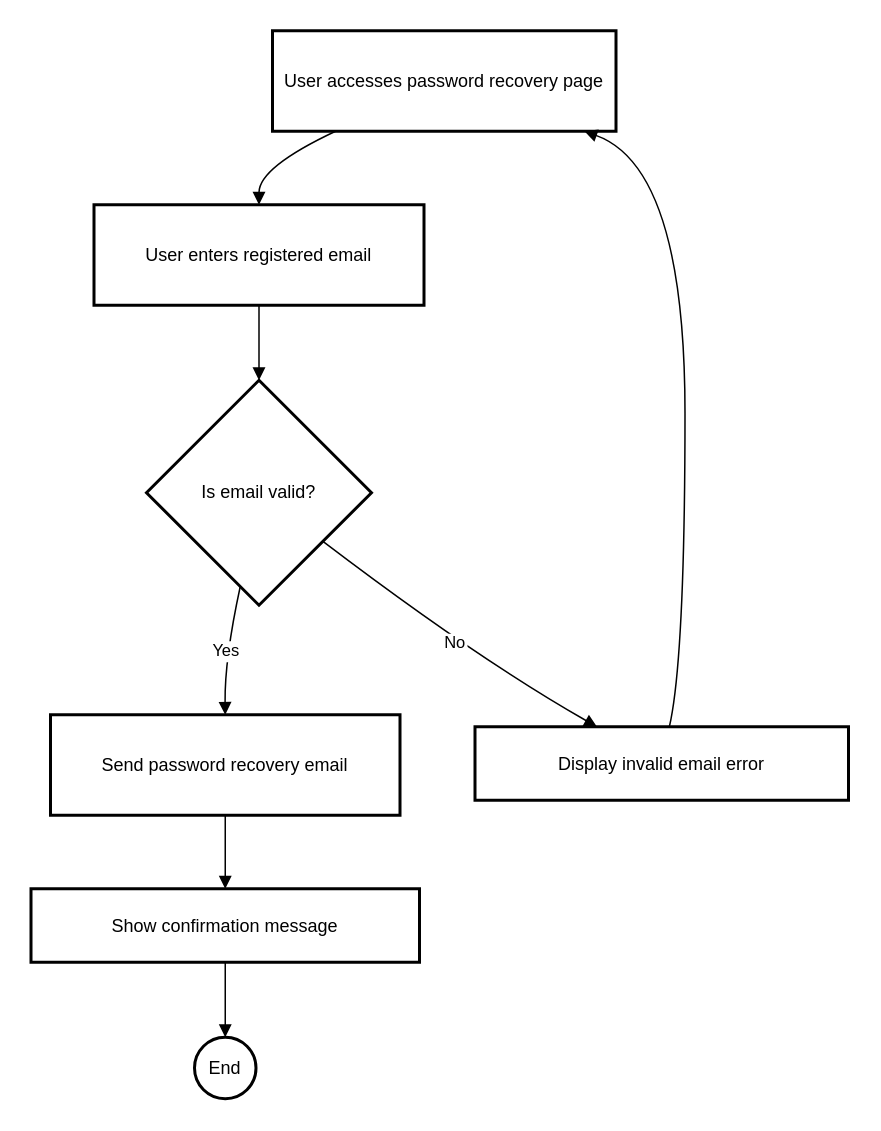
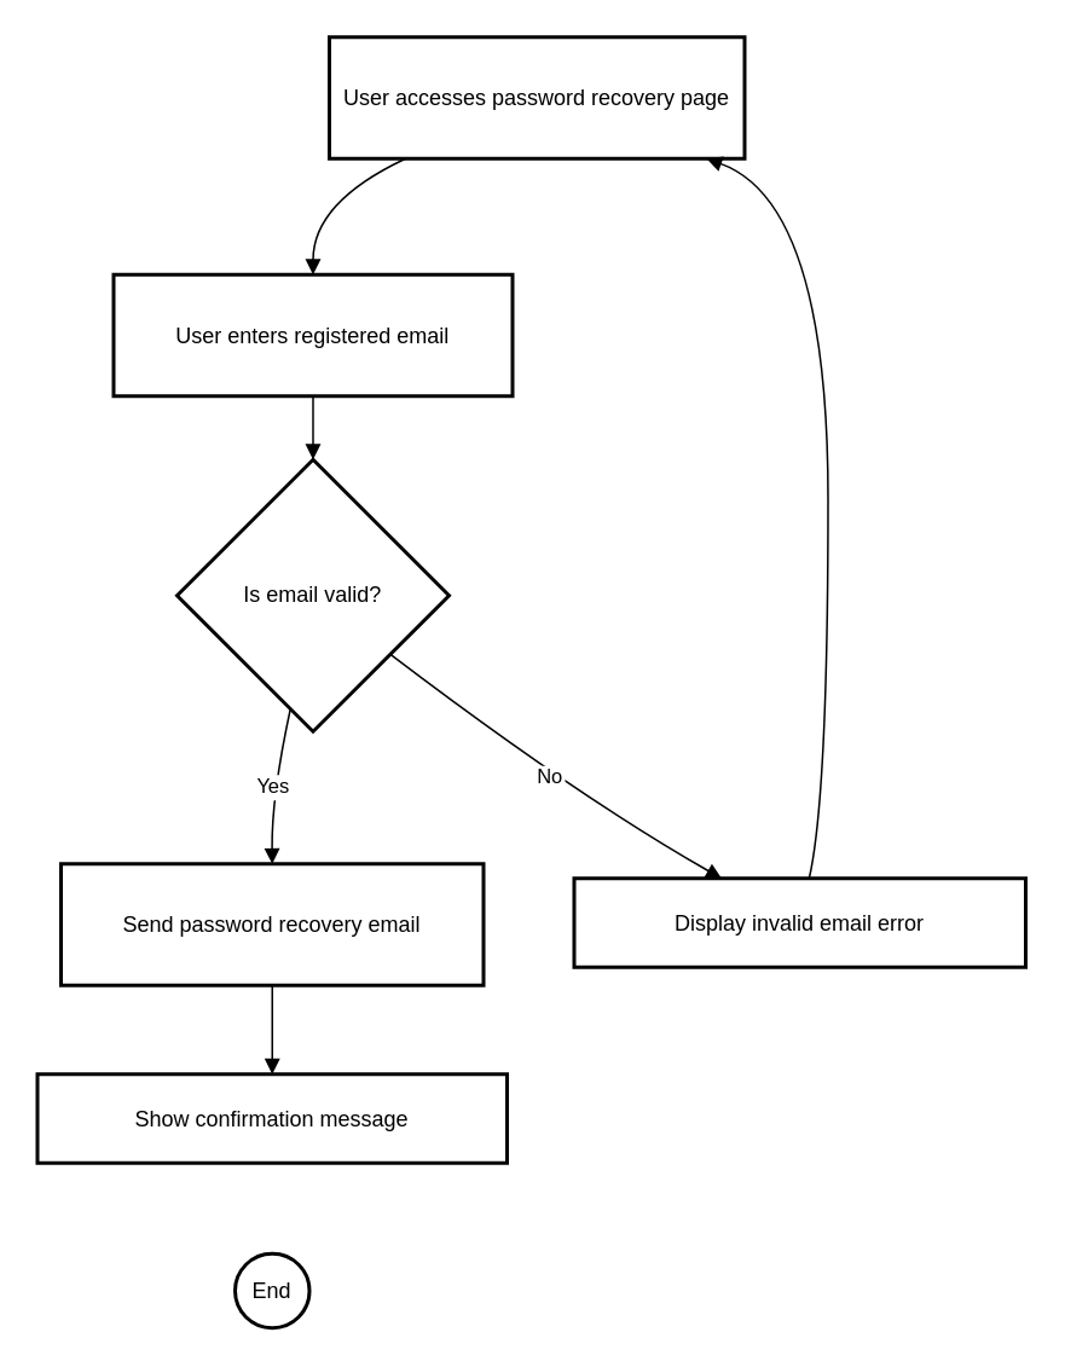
- <mxCell id="3" value="User enters registered email" style="whiteSpace=wrap;strokeWidth=2;" vertex="1" parent="1"><mxGeometry x="62" y="136" width="220" height="67" as="geometry" /></mxCell>
+ <mxCell id="3" value="User enters registered email" style="whiteSpace=wrap;strokeWidth=2;" vertex="1" parent="1"><mxGeometry x="62" y="151" width="220" height="67" as="geometry" /></mxCell>
- <mxCell id="13" value="" style="curved=1;startArrow=none;endArrow=block;exitX=0.5;exitY=1;entryX=0.5;entryY=0;rounded=0;" edge="1" parent="1" source="6" target="7"><mxGeometry relative="1" as="geometry"><Array as="points" /></mxGeometry></mxCell>
